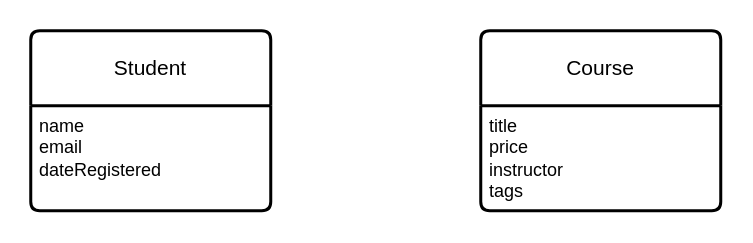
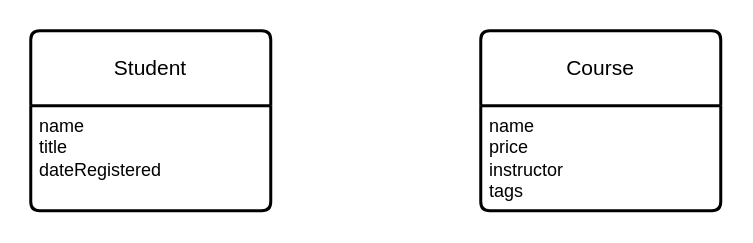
- <mxCell id="3" value="name&lt;div&gt;email&lt;/div&gt;&lt;div&gt;dateRegistered&lt;/div&gt;" style="align=left;strokeColor=none;fillColor=none;spacingLeft=4;fontSize=12;verticalAlign=top;resizable=0;rotatable=0;part=1;html=1;" vertex="1" parent="2"><mxGeometry y="50" width="160" height="70" as="geometry" /></mxCell>
+ <mxCell id="3" value="name&lt;div&gt;title&lt;/div&gt;&lt;div&gt;dateRegistered&lt;/div&gt;" style="align=left;strokeColor=none;fillColor=none;spacingLeft=4;fontSize=12;verticalAlign=top;resizable=0;rotatable=0;part=1;html=1;" vertex="1" parent="2"><mxGeometry y="50" width="160" height="70" as="geometry" /></mxCell>
- <mxCell id="5" value="title&lt;div&gt;price&lt;/div&gt;&lt;div&gt;instructor&lt;/div&gt;&lt;div&gt;tags&lt;/div&gt;" style="align=left;strokeColor=none;fillColor=none;spacingLeft=4;fontSize=12;verticalAlign=top;resizable=0;rotatable=0;part=1;html=1;" vertex="1" parent="4"><mxGeometry y="50" width="160" height="70" as="geometry" /></mxCell>
+ <mxCell id="5" value="name&lt;div&gt;price&lt;/div&gt;&lt;div&gt;instructor&lt;/div&gt;&lt;div&gt;tags&lt;/div&gt;" style="align=left;strokeColor=none;fillColor=none;spacingLeft=4;fontSize=12;verticalAlign=top;resizable=0;rotatable=0;part=1;html=1;" vertex="1" parent="4"><mxGeometry y="50" width="160" height="70" as="geometry" /></mxCell>
